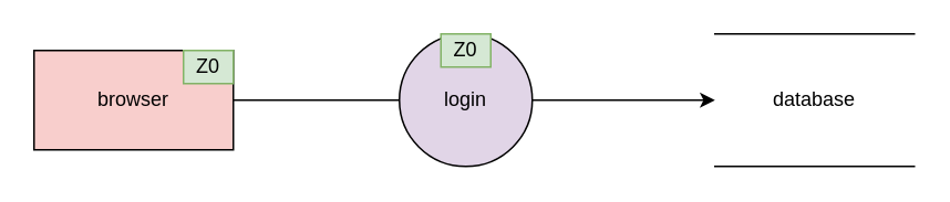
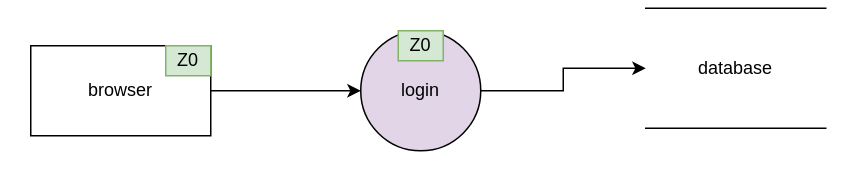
- <mxCell id="3" value="browser" style="rounded=0;whiteSpace=wrap;html=1;fillColor=#f8cecc;" parent="1" vertex="1"><mxGeometry x="20" y="30" width="120" height="60" as="geometry" /></mxCell>
+ <mxCell id="3" value="browser" style="rounded=0;whiteSpace=wrap;html=1;" parent="1" vertex="1"><mxGeometry x="20" y="30" width="120" height="60" as="geometry" /></mxCell>
- <mxCell id="2" style="edgeStyle=orthogonalEdgeStyle;rounded=0;orthogonalLoop=1;jettySize=auto;html=1;exitX=1;exitY=0.5;exitDx=0;exitDy=0;endArrow=none;" parent="1" source="3" target="5" edge="1"><mxGeometry relative="1" as="geometry" /></mxCell>
+ <mxCell id="2" style="edgeStyle=orthogonalEdgeStyle;rounded=0;orthogonalLoop=1;jettySize=auto;html=1;exitX=1;exitY=0.5;exitDx=0;exitDy=0;" parent="1" source="3" target="5" edge="1"><mxGeometry relative="1" as="geometry" /></mxCell>
- <mxCell id="6" value="database" style="shape=partialRectangle;whiteSpace=wrap;html=1;left=0;right=0;fillColor=none;" parent="1" vertex="1"><mxGeometry x="430" y="20" width="120" height="80" as="geometry" /></mxCell>
+ <mxCell id="6" value="database" style="shape=partialRectangle;whiteSpace=wrap;html=1;left=0;right=0;fillColor=none;" parent="1" vertex="1"><mxGeometry x="430" y="5" width="120" height="80" as="geometry" /></mxCell>
